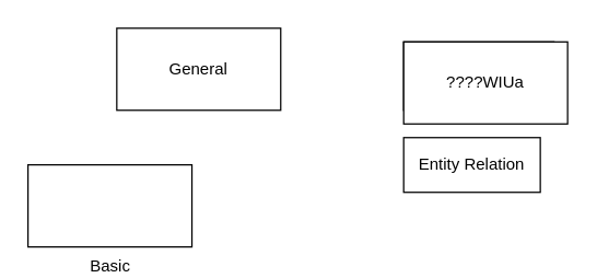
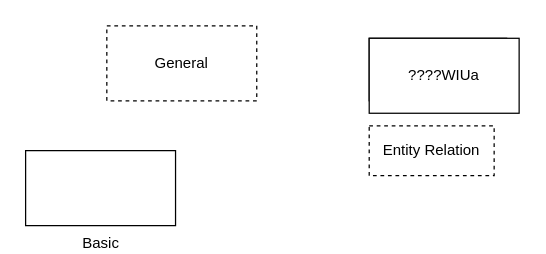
- <mxCell id="5" value="General" style="rounded=0;whiteSpace=wrap;html=1;" vertex="1" parent="1"><mxGeometry x="85" y="20" width="120" height="60" as="geometry" /></mxCell>
+ <mxCell id="5" value="General" style="rounded=0;whiteSpace=wrap;html=1;dashed=1;" vertex="1" parent="1"><mxGeometry x="85" y="20" width="120" height="60" as="geometry" /></mxCell>
- <mxCell id="3" value="Entity Relation&lt;br&gt;" style="whiteSpace=wrap;html=1;align=center;" vertex="1" parent="1"><mxGeometry x="295" y="100" width="100" height="40" as="geometry" /></mxCell>
+ <mxCell id="3" value="Entity Relation&lt;br&gt;" style="whiteSpace=wrap;html=1;align=center;dashed=1;" vertex="1" parent="1"><mxGeometry x="295" y="100" width="100" height="40" as="geometry" /></mxCell>
